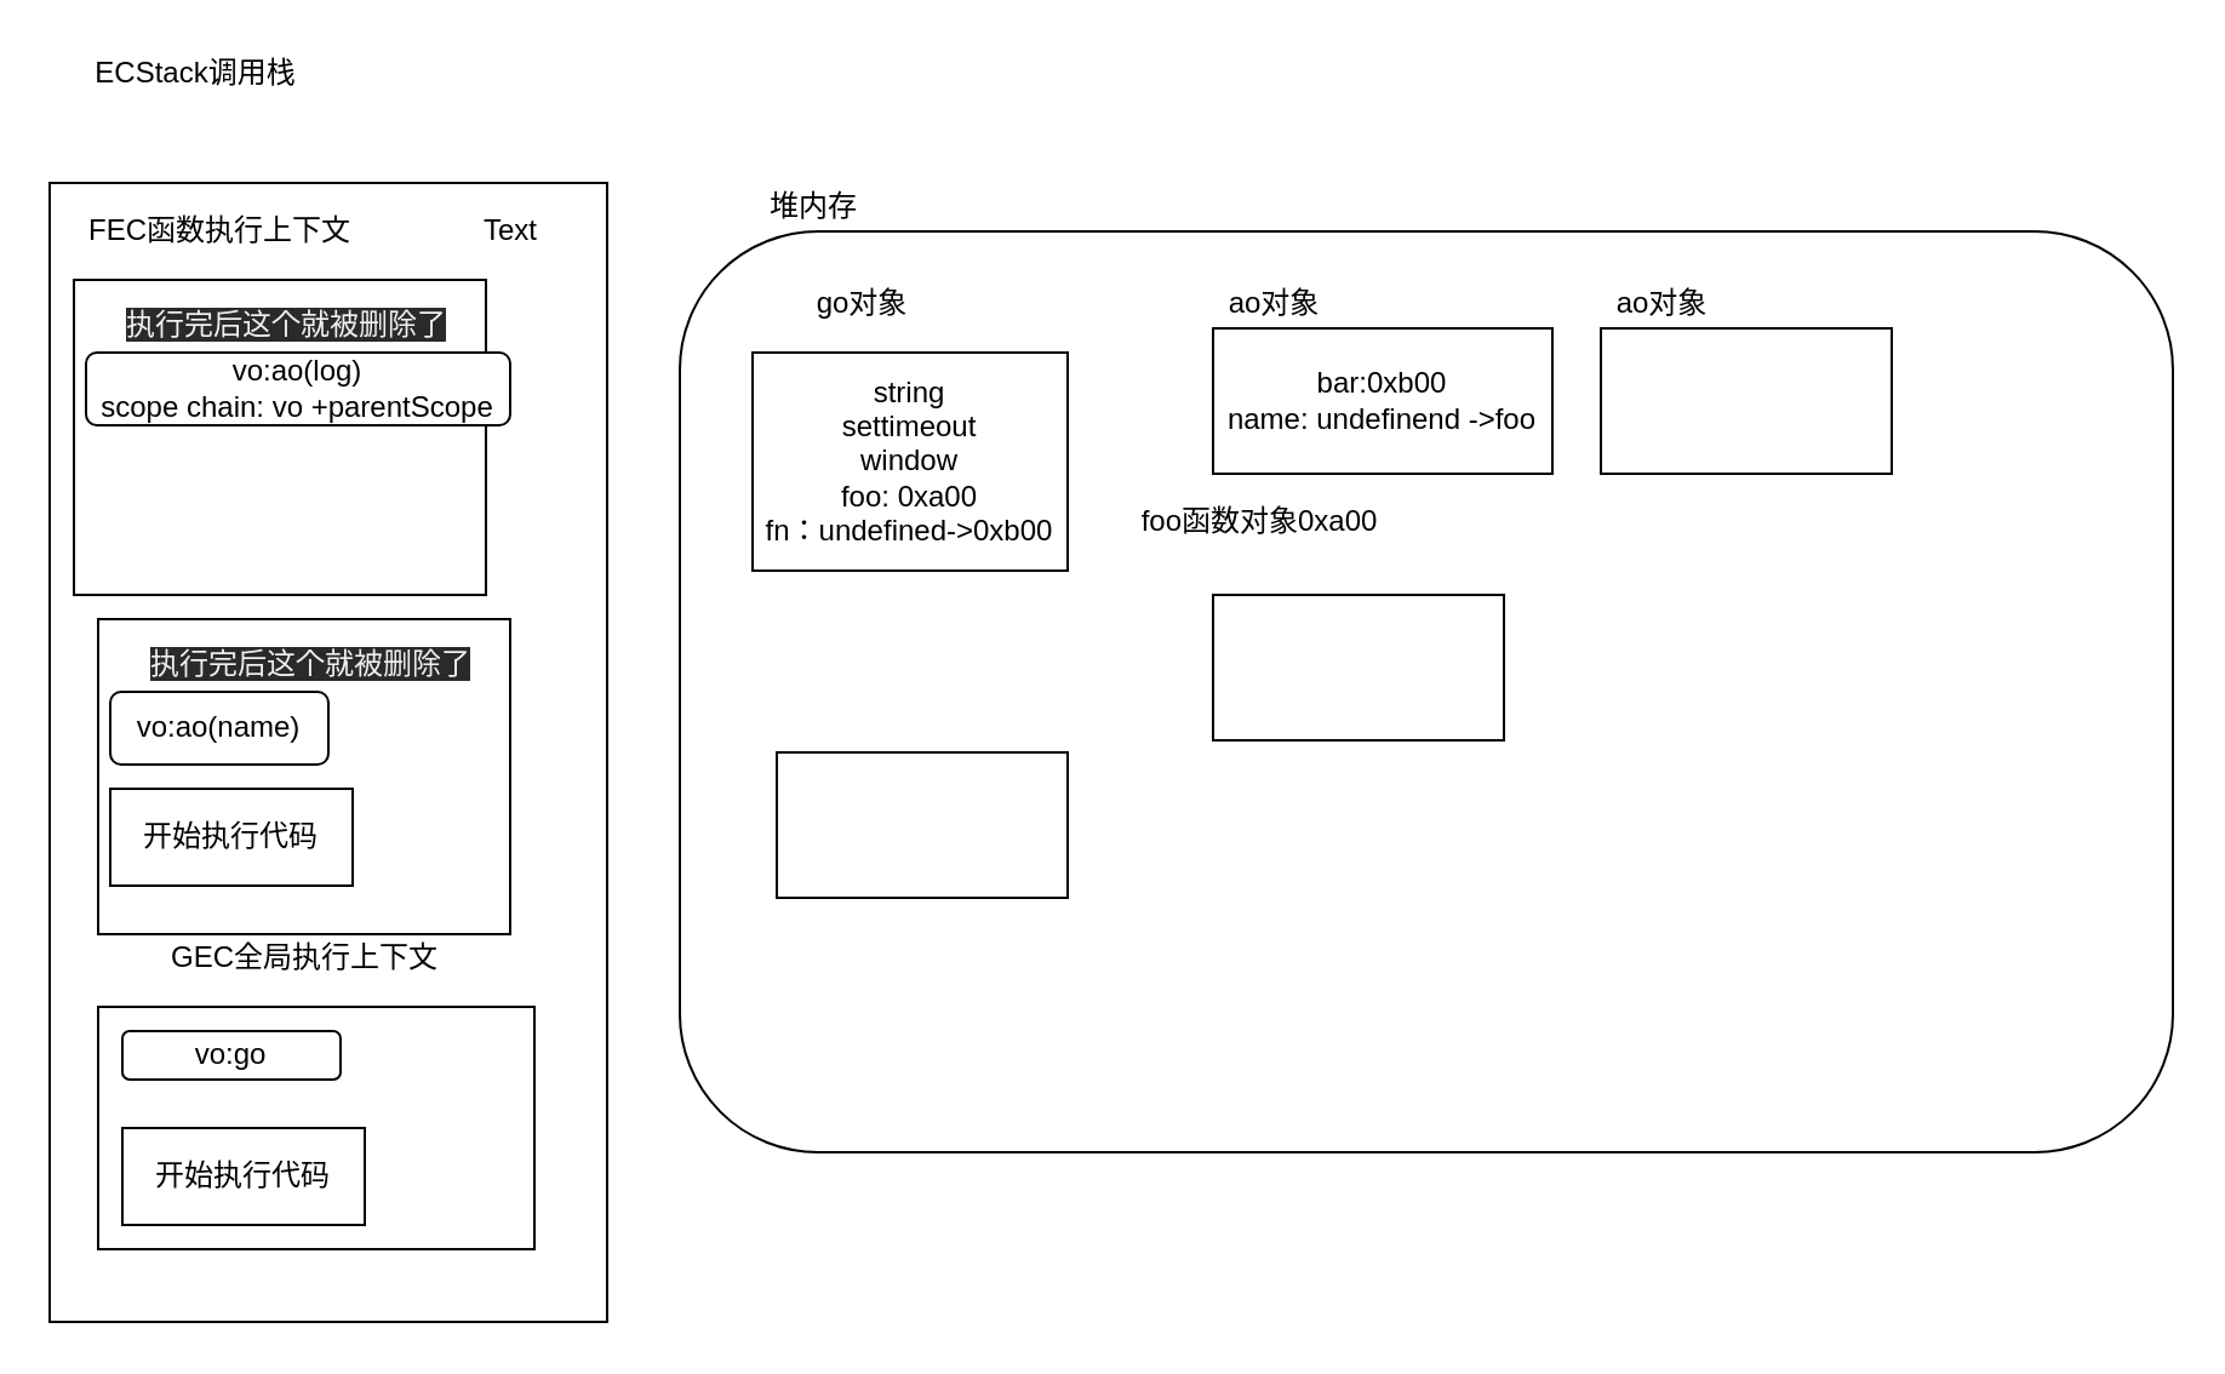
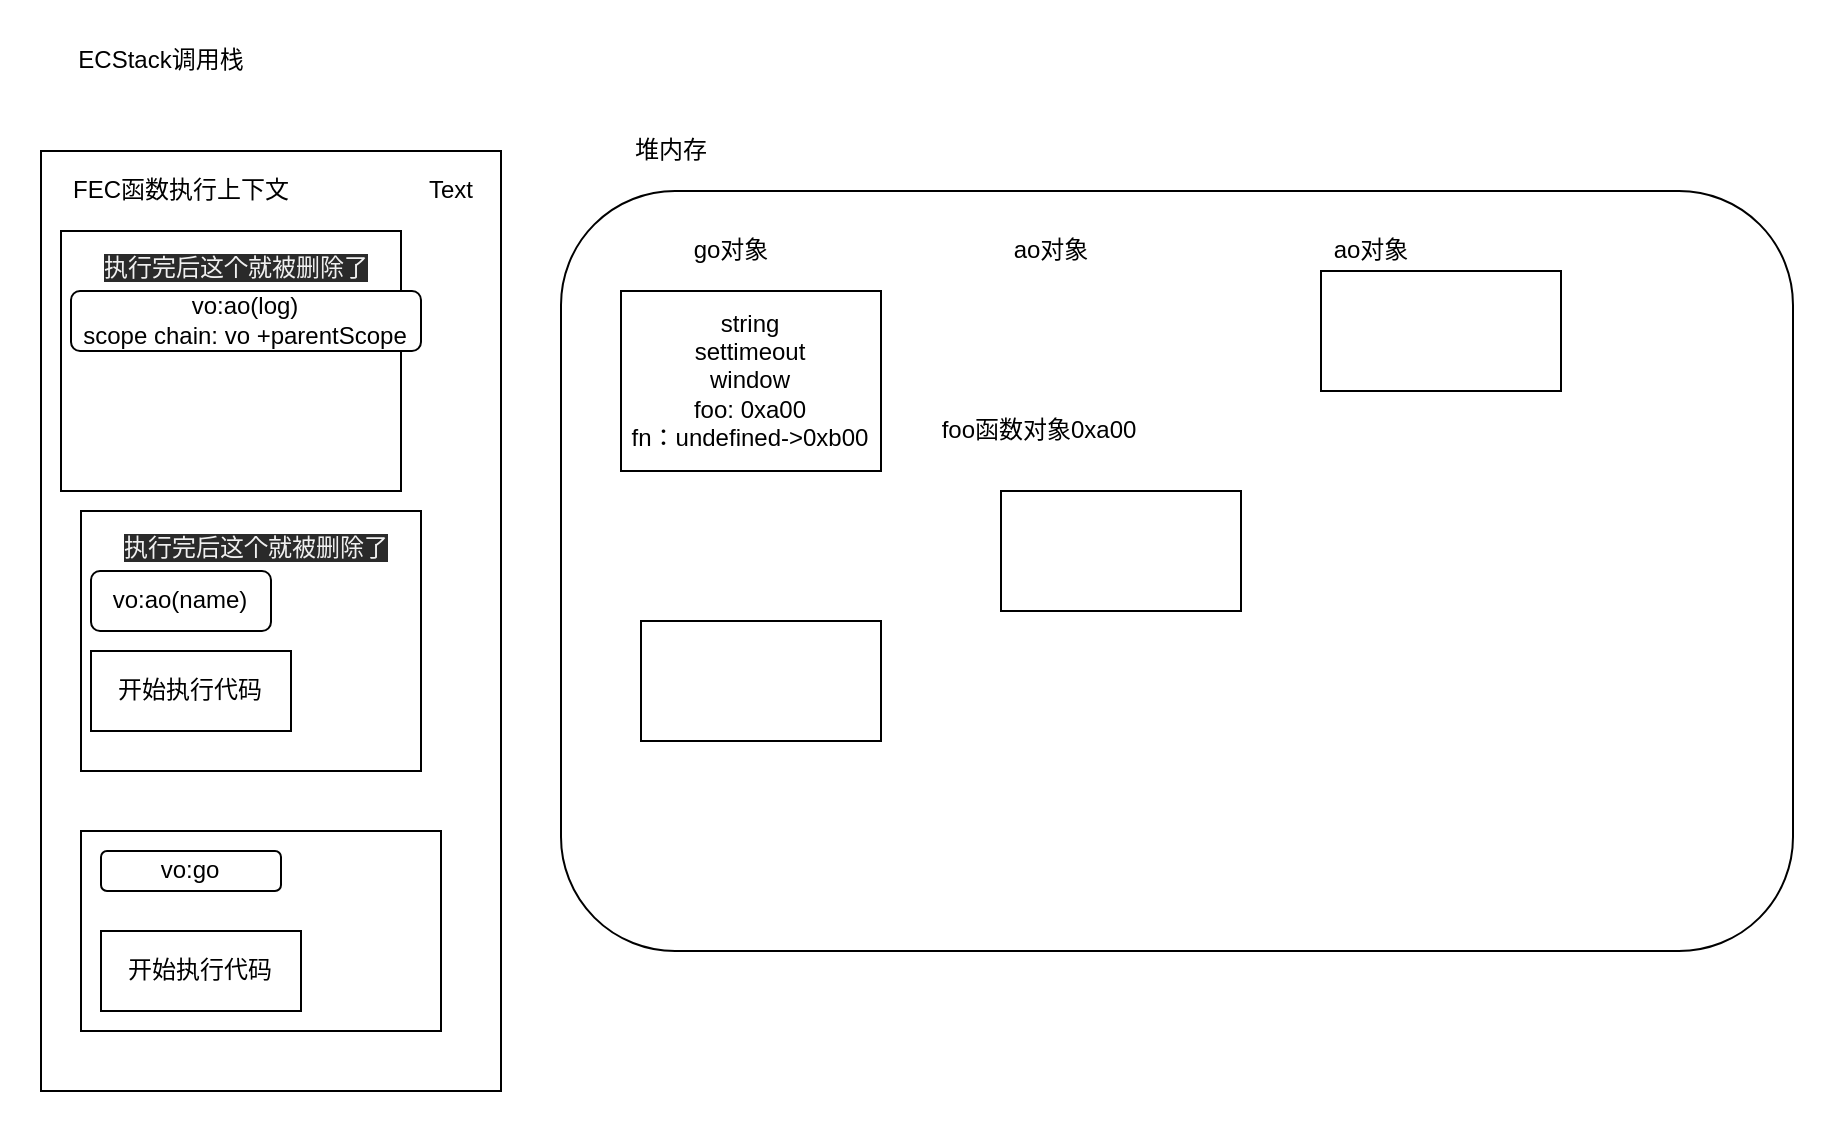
- <mxCell id="5" value="堆内存" style="text;html=1;align=center;verticalAlign=middle;resizable=0;points=[];autosize=1;strokeColor=none;" parent="1" vertex="1"><mxGeometry x="310" y="75" width="50" height="20" as="geometry" /></mxCell>
+ <mxCell id="5" value="堆内存" style="text;html=1;align=center;verticalAlign=middle;resizable=0;points=[];autosize=1;strokeColor=none;" parent="1" vertex="1"><mxGeometry x="310" y="65" width="50" height="20" as="geometry" /></mxCell>
- <mxCell id="28" value="Text" style="text;html=1;align=center;verticalAlign=middle;resizable=0;points=[];autosize=1;strokeColor=none;" vertex="1" parent="1"><mxGeometry x="190" y="85" width="40" height="20" as="geometry" /></mxCell>
+ <mxCell id="28" value="Text" style="text;html=1;align=center;verticalAlign=middle;resizable=0;points=[];autosize=1;strokeColor=none;" vertex="1" parent="1"><mxGeometry x="205" y="85" width="40" height="20" as="geometry" /></mxCell>
- <mxCell id="9" value="go对象" style="text;html=1;align=center;verticalAlign=middle;resizable=0;points=[];autosize=1;strokeColor=none;" parent="1" vertex="1"><mxGeometry x="330" y="115" width="50" height="20" as="geometry" /></mxCell>
+ <mxCell id="9" value="go对象" style="text;html=1;align=center;verticalAlign=middle;resizable=0;points=[];autosize=1;strokeColor=none;" parent="1" vertex="1"><mxGeometry x="340" y="115" width="50" height="20" as="geometry" /></mxCell>
- <mxCell id="16" value="bar:&lt;span style=&quot;font-family: &amp;#34;helvetica&amp;#34;&quot;&gt;0xb00&lt;br&gt;name: undefinend -&amp;gt;foo&lt;br&gt;&lt;/span&gt;" style="whiteSpace=wrap;html=1;" parent="1" vertex="1"><mxGeometry x="500" y="135" width="140" height="60" as="geometry" /></mxCell>
- <mxCell id="7" value="GEC全局执行上下文" style="text;html=1;align=center;verticalAlign=middle;resizable=0;points=[];autosize=1;strokeColor=none;" parent="1" vertex="1"><mxGeometry x="60" y="385" width="130" height="20" as="geometry" /></mxCell>
